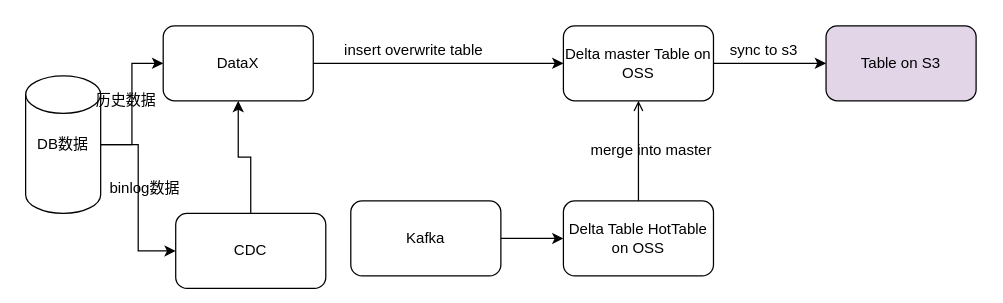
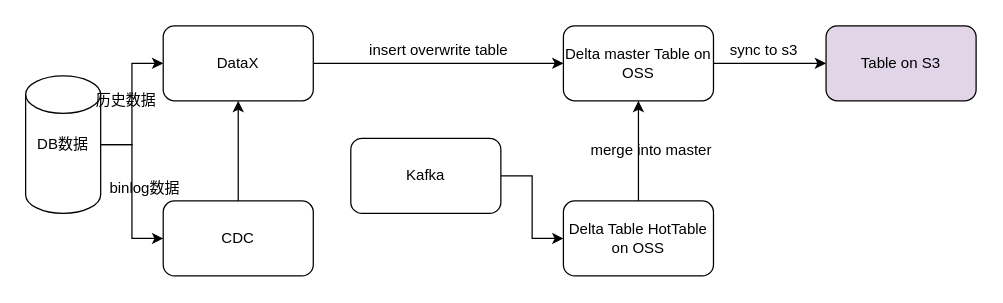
- <mxCell id="19" value="insert overwrite table" style="text;html=1;align=center;verticalAlign=middle;resizable=0;points=[];autosize=1;" vertex="1" parent="1"><mxGeometry x="265" y="30" width="130" height="20" as="geometry" /></mxCell>
+ <mxCell id="19" value="insert overwrite table" style="text;html=1;align=center;verticalAlign=middle;resizable=0;points=[];autosize=1;" vertex="1" parent="1"><mxGeometry x="285" y="30" width="130" height="20" as="geometry" /></mxCell>
- <mxCell id="11" value="" style="edgeStyle=orthogonalEdgeStyle;rounded=0;orthogonalLoop=1;jettySize=auto;html=1;endArrow=open;" edge="1" parent="1" source="12" target="17"><mxGeometry relative="1" as="geometry" /></mxCell>
+ <mxCell id="11" value="" style="edgeStyle=orthogonalEdgeStyle;rounded=0;orthogonalLoop=1;jettySize=auto;html=1;" edge="1" parent="1" source="12" target="17"><mxGeometry relative="1" as="geometry" /></mxCell>
- <mxCell id="10" value="Kafka" style="rounded=1;whiteSpace=wrap;html=1;" parent="1" vertex="1"><mxGeometry x="280" y="160" width="120" height="60" as="geometry" /></mxCell>
+ <mxCell id="10" value="Kafka" style="rounded=1;whiteSpace=wrap;html=1;" parent="1" vertex="1"><mxGeometry x="280" y="110" width="120" height="60" as="geometry" /></mxCell>
- <mxCell id="8" value="CDC" style="rounded=1;whiteSpace=wrap;html=1;" parent="1" vertex="1"><mxGeometry x="140" y="170" width="120" height="60" as="geometry" /></mxCell>
+ <mxCell id="8" value="CDC" style="rounded=1;whiteSpace=wrap;html=1;" parent="1" vertex="1"><mxGeometry x="130" y="160" width="120" height="60" as="geometry" /></mxCell>
